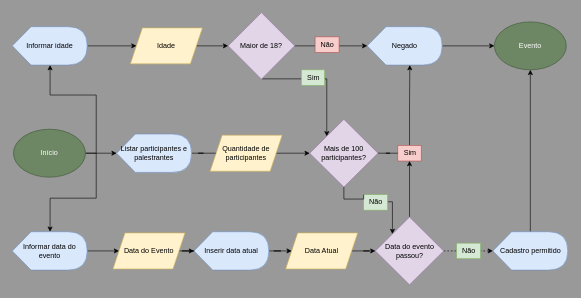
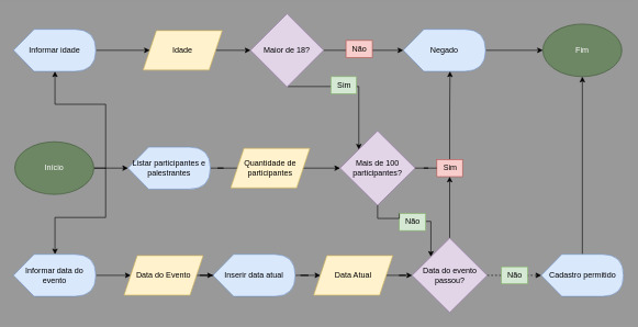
- <mxCell id="14" value="Evento" style="ellipse;whiteSpace=wrap;html=1;fillColor=#6d8764;fontColor=#ffffff;strokeColor=#3A5431;" vertex="1" parent="1"><mxGeometry x="824" y="36" width="120" height="80" as="geometry" /></mxCell>
+ <mxCell id="14" value="Fim" style="ellipse;whiteSpace=wrap;html=1;fillColor=#6d8764;fontColor=#ffffff;strokeColor=#3A5431;" vertex="1" parent="1"><mxGeometry x="824" y="36" width="120" height="80" as="geometry" /></mxCell>
